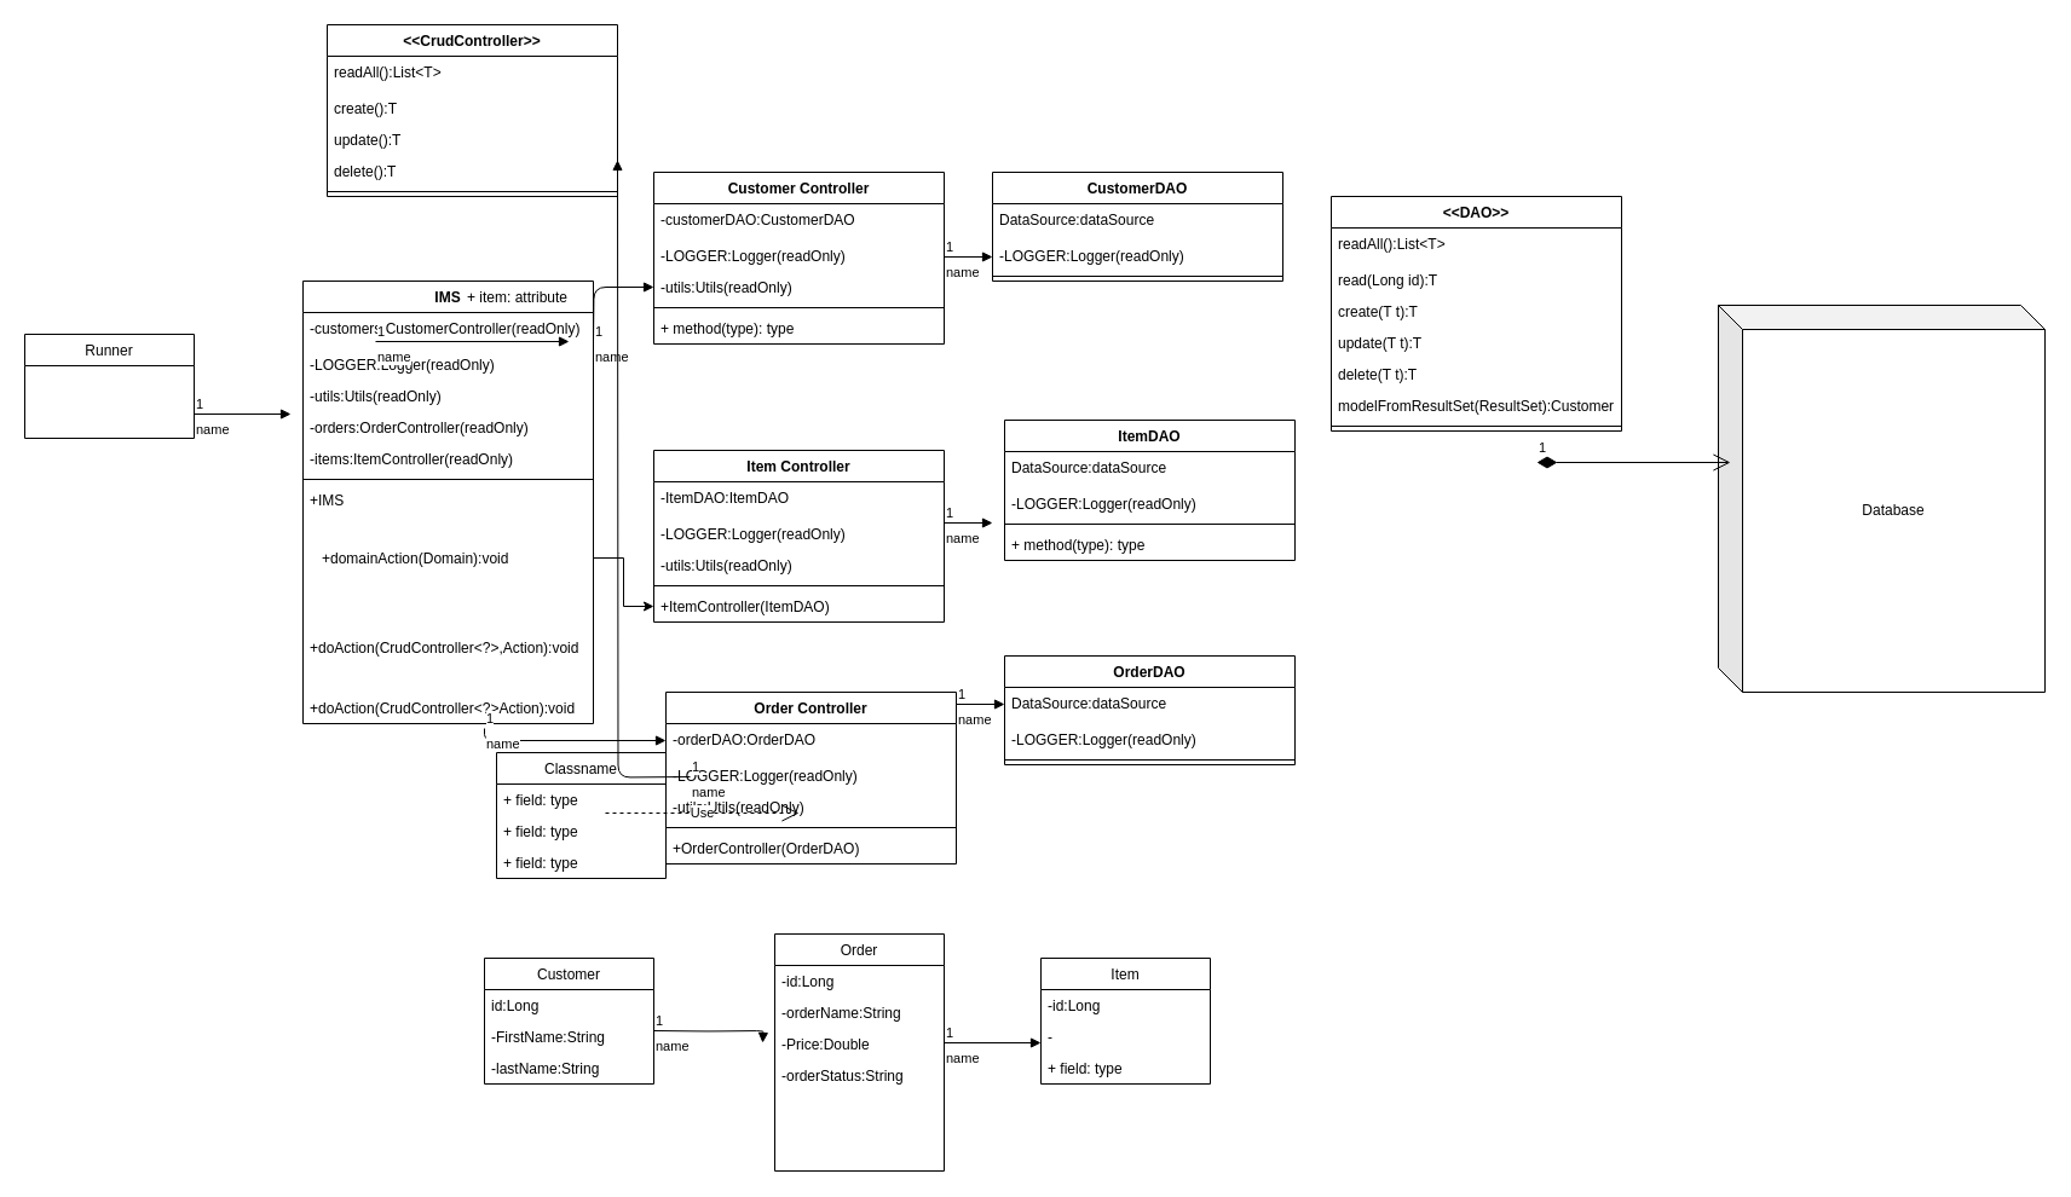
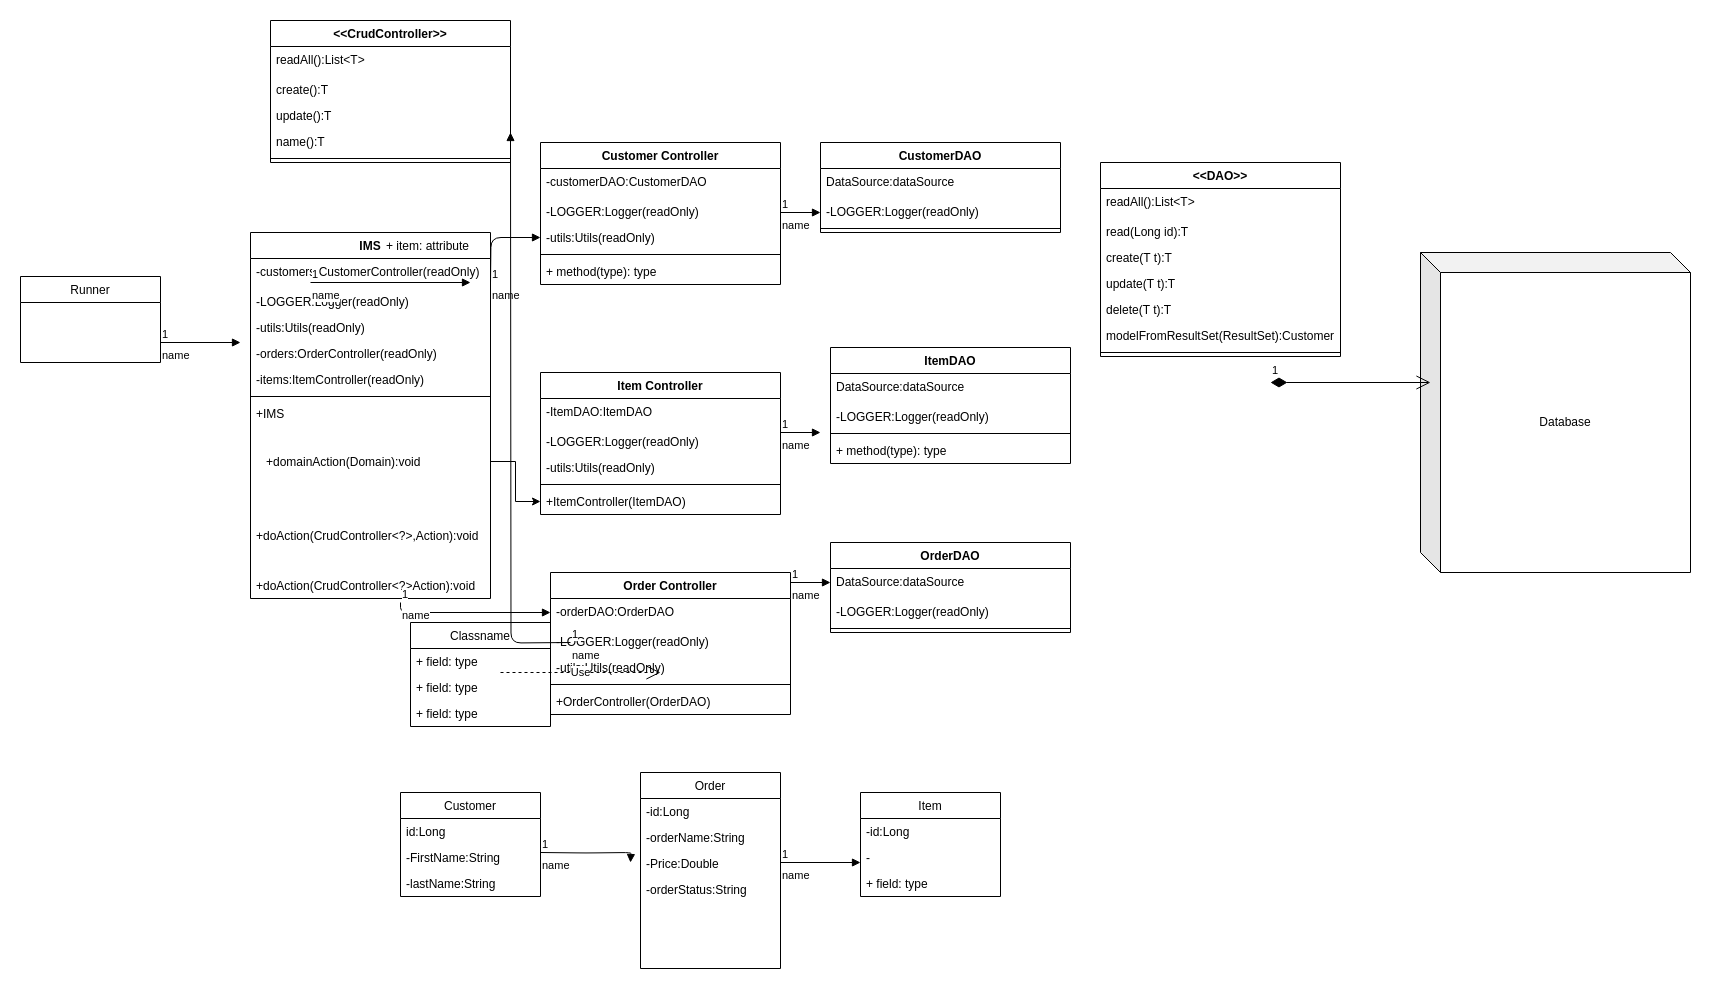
- <mxCell id="58" value="delete():T" style="text;strokeColor=none;fillColor=none;align=left;verticalAlign=top;spacingLeft=4;spacingRight=4;overflow=hidden;rotatable=0;points=[[0,0.5],[1,0.5]];portConstraint=eastwest;" vertex="1" parent="54"><mxGeometry y="108" width="240" height="26" as="geometry" /></mxCell>
+ <mxCell id="58" value="name():T" style="text;strokeColor=none;fillColor=none;align=left;verticalAlign=top;spacingLeft=4;spacingRight=4;overflow=hidden;rotatable=0;points=[[0,0.5],[1,0.5]];portConstraint=eastwest;" vertex="1" parent="54"><mxGeometry y="108" width="240" height="26" as="geometry" /></mxCell>
